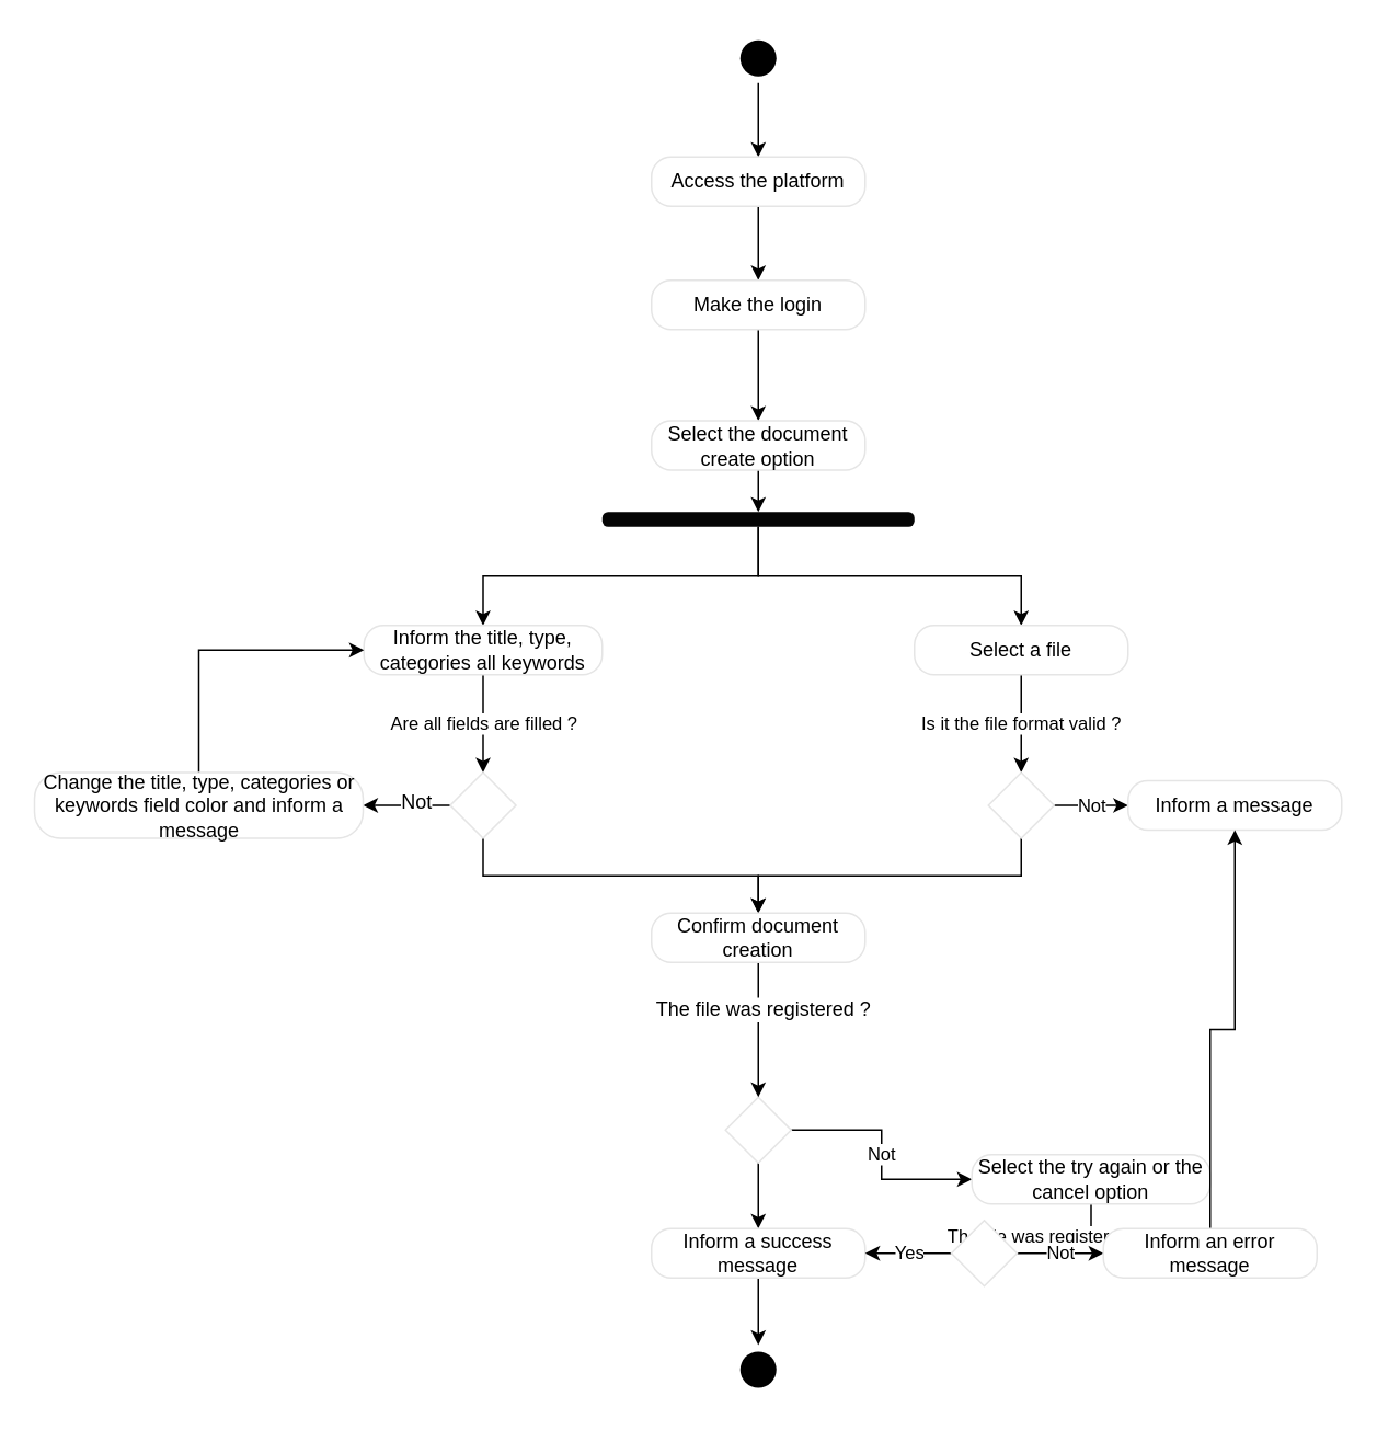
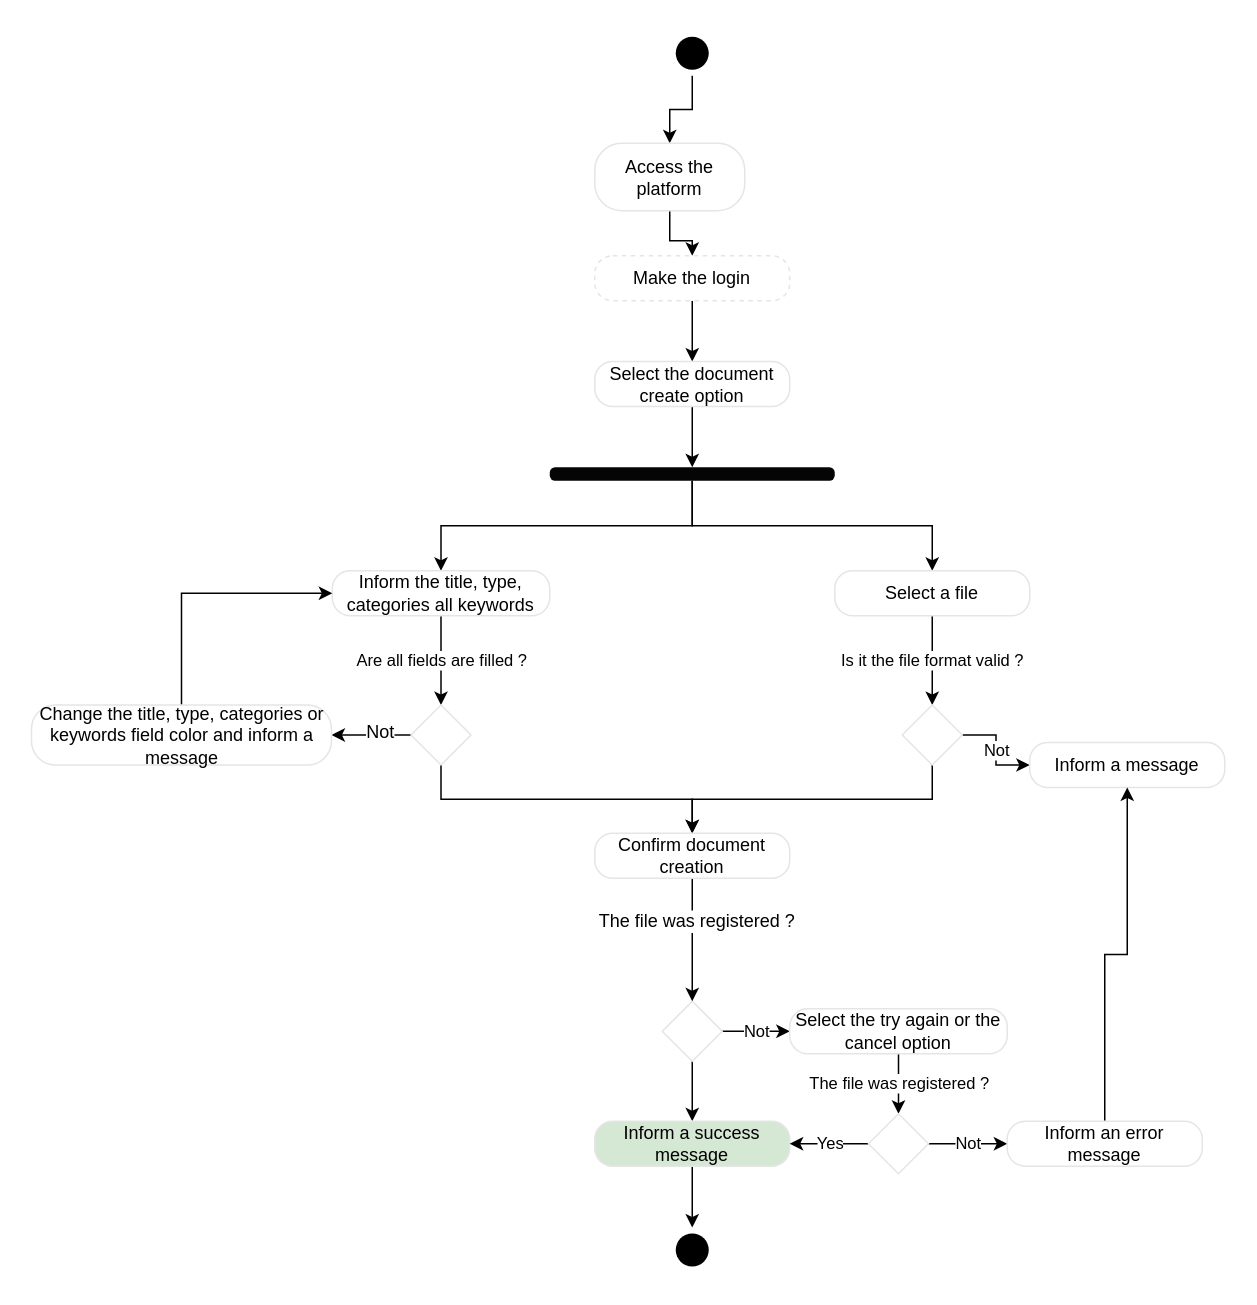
- <mxCell id="5" value="Access the platform" style="rounded=1;whiteSpace=wrap;html=1;arcSize=40;fontColor=#000000;fillColor=#FFFFFF;strokeColor=#e5e5e5;" parent="1" vertex="1"><mxGeometry x="396" y="95" width="130" height="30" as="geometry" /></mxCell>
+ <mxCell id="5" value="Access the platform" style="rounded=1;whiteSpace=wrap;html=1;arcSize=40;fontColor=#000000;fillColor=#FFFFFF;strokeColor=#e5e5e5;" parent="1" vertex="1"><mxGeometry x="396" y="95" width="100" height="45" as="geometry" /></mxCell>
- <mxCell id="7" value="Make the login&lt;br&gt;" style="rounded=1;whiteSpace=wrap;html=1;arcSize=40;fontColor=#000000;fillColor=#FFFFFF;strokeColor=#e5e5e5;" parent="1" vertex="1"><mxGeometry x="396" y="170" width="130" height="30" as="geometry" /></mxCell>
+ <mxCell id="7" value="Make the login&lt;br&gt;" style="rounded=1;whiteSpace=wrap;html=1;arcSize=40;fontColor=#000000;fillColor=#FFFFFF;strokeColor=#e5e5e5;dashed=1;" parent="1" vertex="1"><mxGeometry x="396" y="170" width="130" height="30" as="geometry" /></mxCell>
- <mxCell id="9" value="Select the document create option&lt;br&gt;" style="rounded=1;whiteSpace=wrap;html=1;arcSize=40;fontColor=#000000;fillColor=#FFFFFF;strokeColor=#e5e5e5;" parent="1" vertex="1"><mxGeometry x="396" y="255.5" width="130" height="30" as="geometry" /></mxCell>
+ <mxCell id="9" value="Select the document create option&lt;br&gt;" style="rounded=1;whiteSpace=wrap;html=1;arcSize=40;fontColor=#000000;fillColor=#FFFFFF;strokeColor=#e5e5e5;" parent="1" vertex="1"><mxGeometry x="396" y="240.5" width="130" height="30" as="geometry" /></mxCell>
- <mxCell id="24" value="Inform a message&lt;br&gt;" style="rounded=1;whiteSpace=wrap;html=1;arcSize=40;fontColor=#000000;fillColor=#FFFFFF;strokeColor=#e5e5e5;" parent="1" vertex="1"><mxGeometry x="686" y="474.5" width="130" height="30" as="geometry" /></mxCell>
+ <mxCell id="24" value="Inform a message&lt;br&gt;" style="rounded=1;whiteSpace=wrap;html=1;arcSize=40;fontColor=#000000;fillColor=#FFFFFF;strokeColor=#e5e5e5;" parent="1" vertex="1"><mxGeometry x="686" y="494.5" width="130" height="30" as="geometry" /></mxCell>
- <mxCell id="37" value="Select the try again or the cancel option&lt;br&gt;" style="rounded=1;whiteSpace=wrap;html=1;arcSize=40;fontColor=#000000;fillColor=#FFFFFF;strokeColor=#e5e5e5;" parent="1" vertex="1"><mxGeometry x="591" y="702" width="145" height="30" as="geometry" /></mxCell>
+ <mxCell id="37" value="Select the try again or the cancel option&lt;br&gt;" style="rounded=1;whiteSpace=wrap;html=1;arcSize=40;fontColor=#000000;fillColor=#FFFFFF;strokeColor=#e5e5e5;" parent="1" vertex="1"><mxGeometry x="526" y="672" width="145" height="30" as="geometry" /></mxCell>
- <mxCell id="34" value="Inform a success message&lt;br&gt;" style="rounded=1;whiteSpace=wrap;html=1;arcSize=40;fontColor=#000000;fillColor=#FFFFFF;strokeColor=#e5e5e5;" parent="1" vertex="1"><mxGeometry x="396" y="747" width="130" height="30" as="geometry" /></mxCell>
+ <mxCell id="34" value="Inform a success message&lt;br&gt;" style="rounded=1;whiteSpace=wrap;html=1;arcSize=40;fontColor=#000000;fillColor=#d5e8d4;strokeColor=#e5e5e5;" parent="1" vertex="1"><mxGeometry x="396" y="747" width="130" height="30" as="geometry" /></mxCell>
